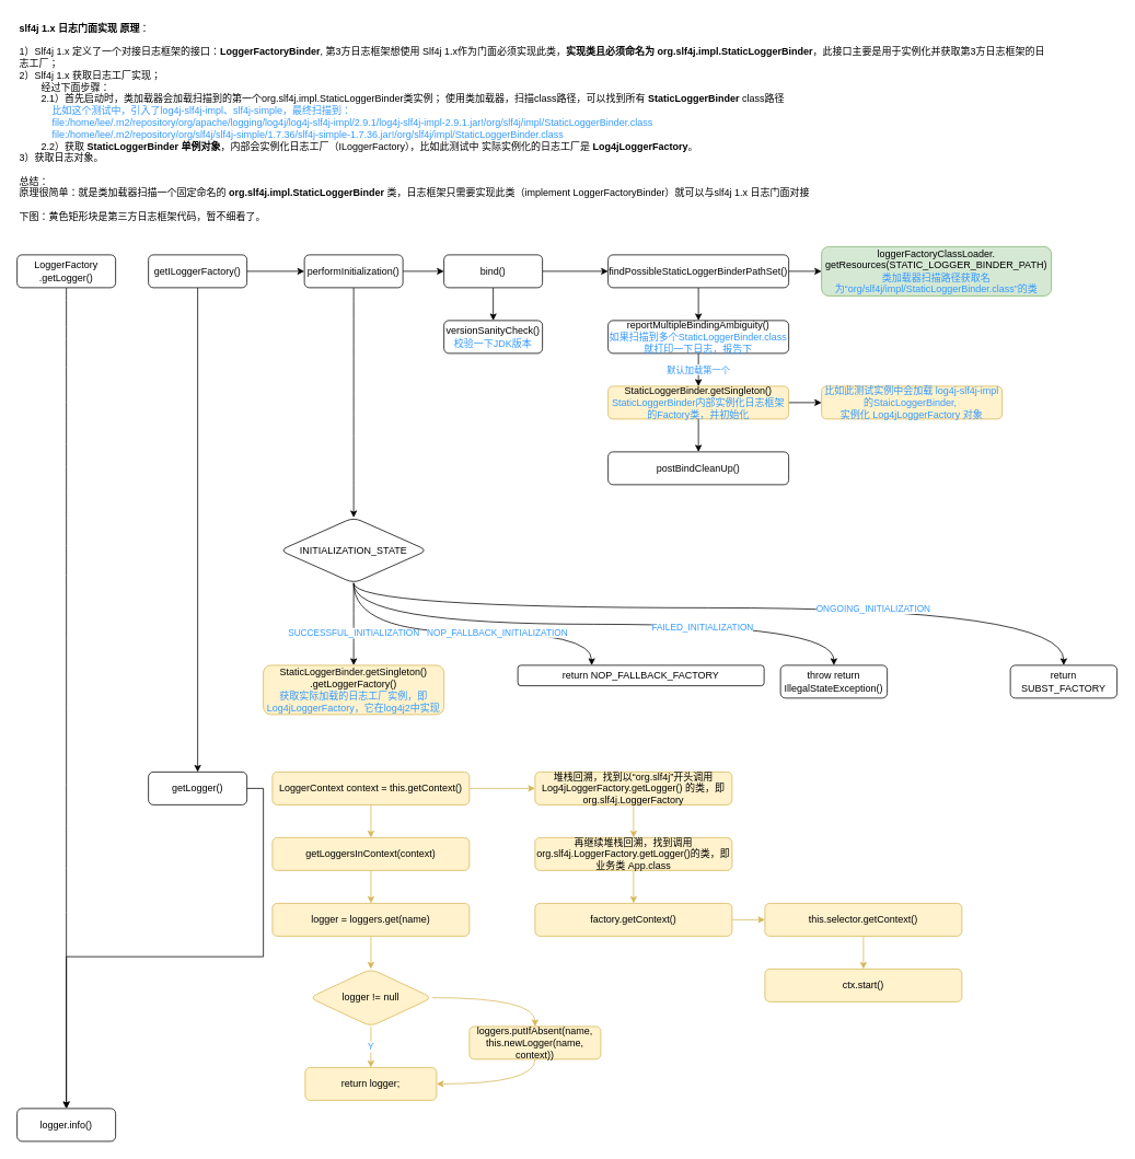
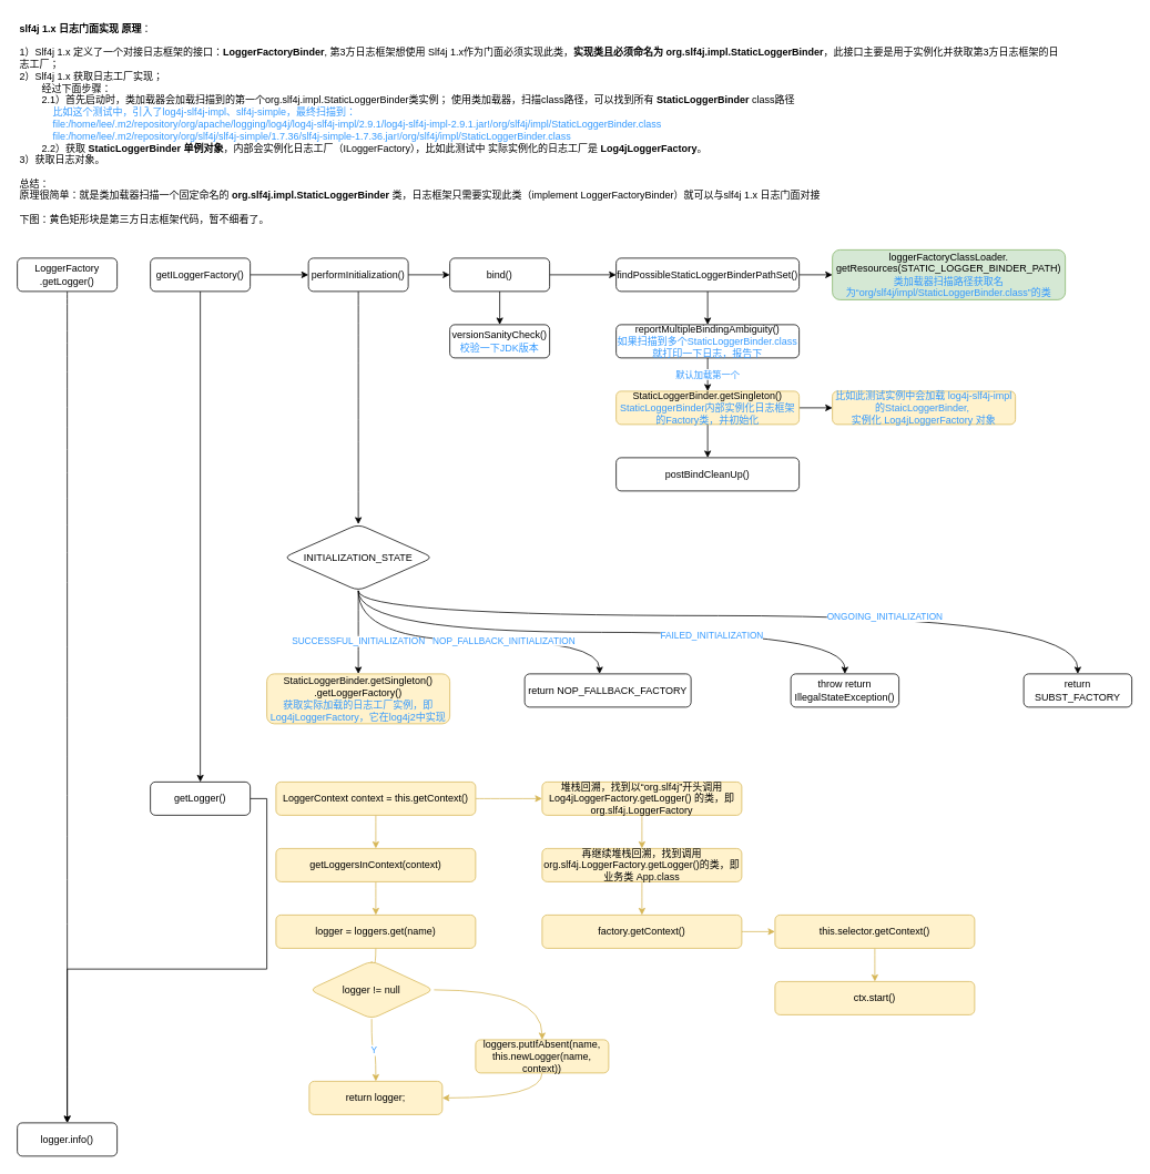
- <mxCell id="33" value="return&amp;nbsp;NOP_FALLBACK_FACTORY" style="rounded=1;whiteSpace=wrap;html=1;" parent="1" vertex="1"><mxGeometry x="630" y="810" width="300" height="25" as="geometry" /></mxCell>
+ <mxCell id="33" value="return&amp;nbsp;NOP_FALLBACK_FACTORY" style="rounded=1;whiteSpace=wrap;html=1;" parent="1" vertex="1"><mxGeometry x="630" y="810" width="200" height="40" as="geometry" /></mxCell>
- <mxCell id="45" value="logger != null" style="rhombus;whiteSpace=wrap;html=1;rounded=1;fillColor=#fff2cc;strokeColor=#d6b656;" parent="1" vertex="1"><mxGeometry x="376" y="1180" width="150" height="70" as="geometry" /></mxCell>
+ <mxCell id="45" value="logger != null" style="rhombus;whiteSpace=wrap;html=1;rounded=1;fillColor=#fff2cc;strokeColor=#d6b656;" parent="1" vertex="1"><mxGeometry x="371" y="1155" width="150" height="70" as="geometry" /></mxCell>
